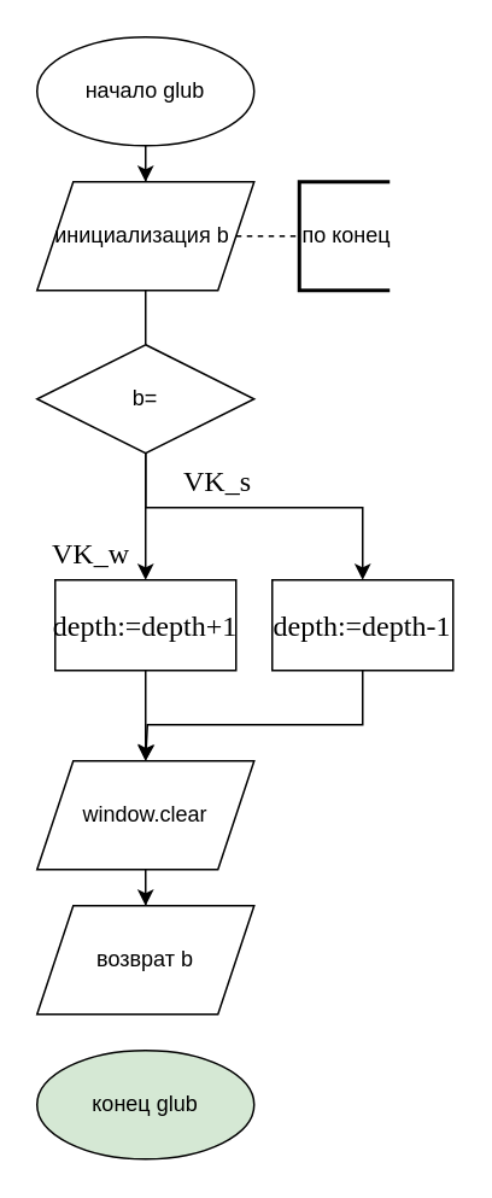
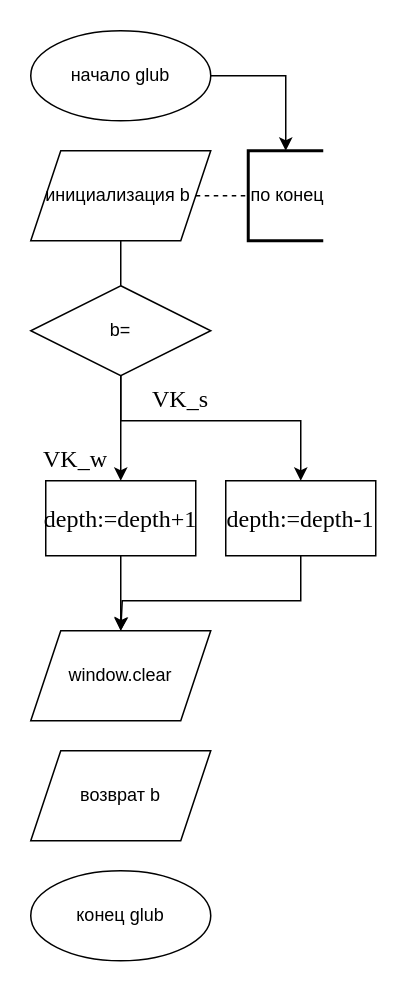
- <mxCell id="2" style="edgeStyle=orthogonalEdgeStyle;rounded=0;orthogonalLoop=1;jettySize=auto;html=1;" edge="1" parent="1" source="3" target="5"><mxGeometry relative="1" as="geometry"><mxPoint x="80" y="110" as="targetPoint" /></mxGeometry></mxCell>
+ <mxCell id="2" style="edgeStyle=orthogonalEdgeStyle;rounded=0;orthogonalLoop=1;jettySize=auto;html=1;" edge="1" parent="1" source="3" target="7"><mxGeometry relative="1" as="geometry"><mxPoint x="80" y="110" as="targetPoint" /></mxGeometry></mxCell>
- <mxCell id="17" style="edgeStyle=orthogonalEdgeStyle;rounded=0;orthogonalLoop=1;jettySize=auto;html=1;" edge="1" parent="1" source="18" target="19"><mxGeometry relative="1" as="geometry"><mxPoint x="80" y="510" as="targetPoint" /></mxGeometry></mxCell>
- <mxCell id="20" value="конец glub" style="ellipse;whiteSpace=wrap;html=1;fillColor=#d5e8d4;" vertex="1" parent="1"><mxGeometry x="20" y="580" width="120" height="60" as="geometry" /></mxCell>
+ <mxCell id="20" value="конец glub" style="ellipse;whiteSpace=wrap;html=1;" vertex="1" parent="1"><mxGeometry x="20" y="580" width="120" height="60" as="geometry" /></mxCell>
